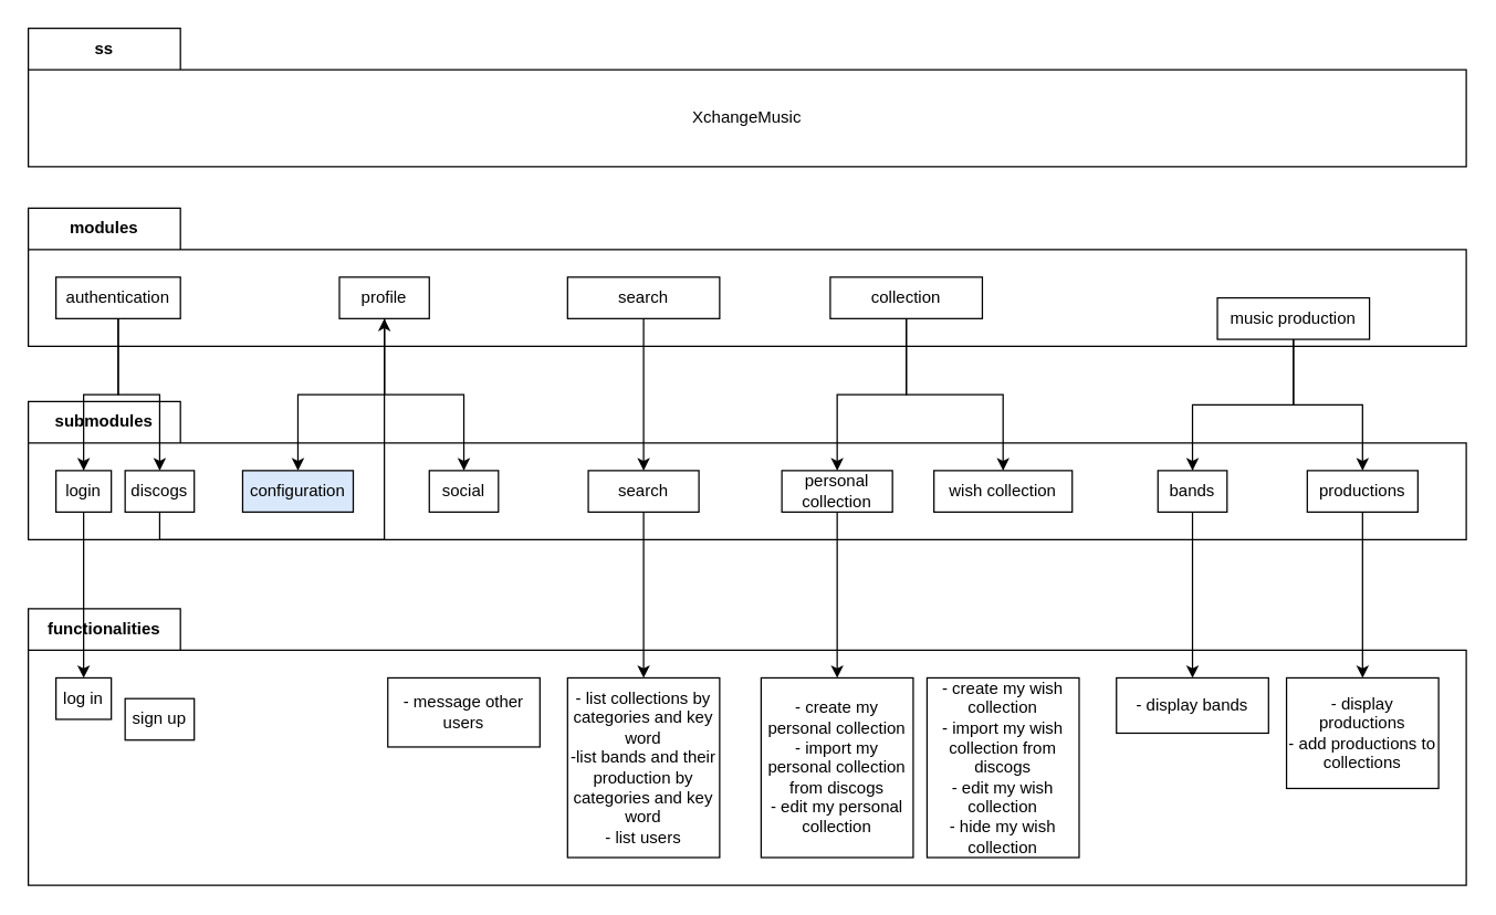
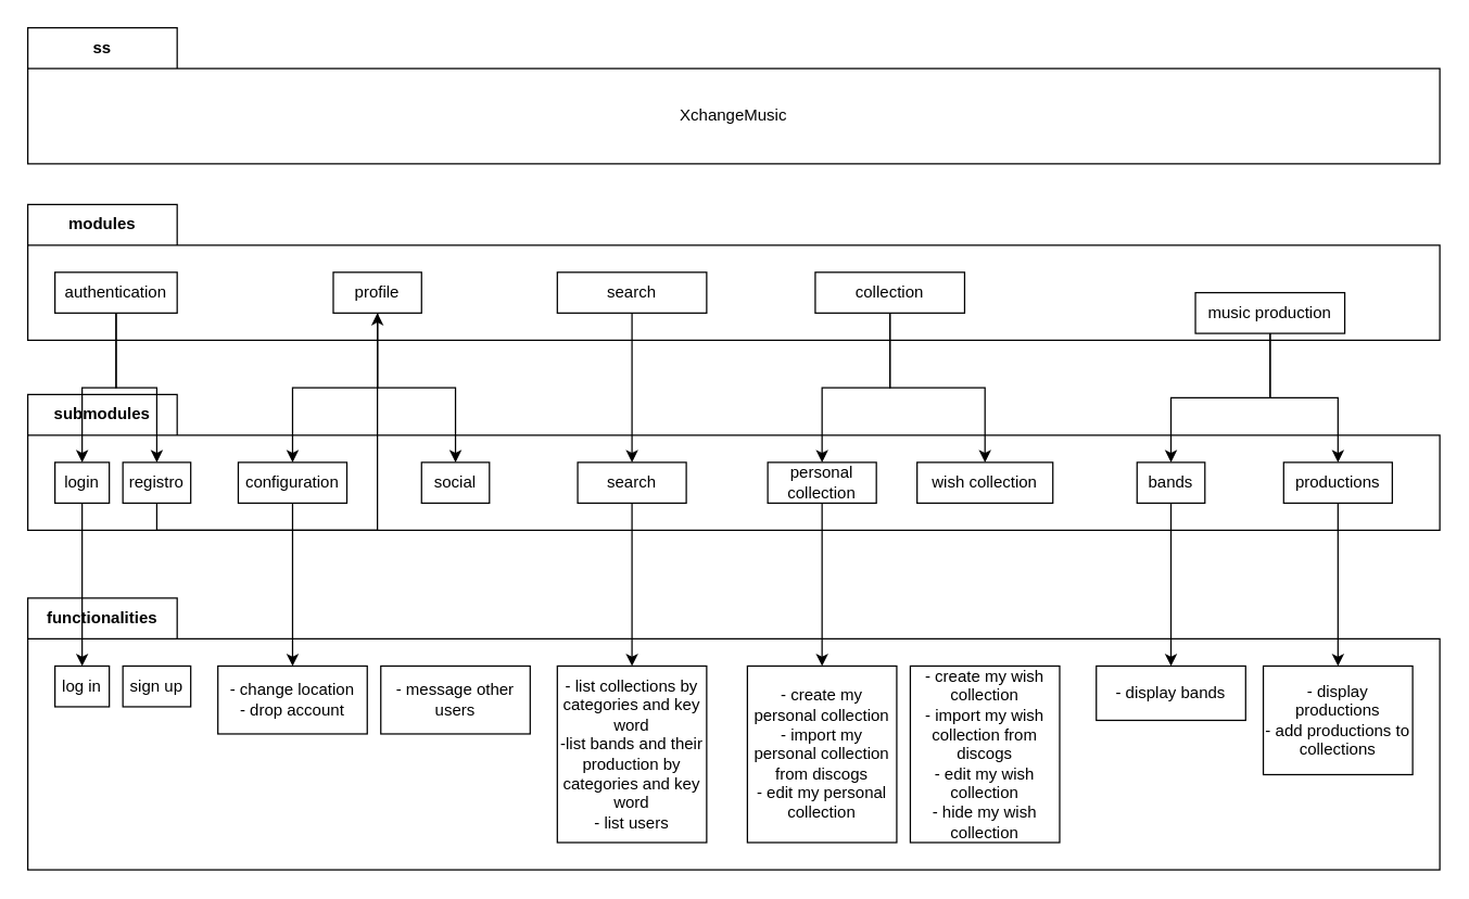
- <mxCell id="6" value="discogs" style="html=1;whiteSpace=wrap;" vertex="1" parent="4"><mxGeometry x="70" y="50" width="50" height="30" as="geometry" /></mxCell>
+ <mxCell id="6" value="registro" style="html=1;whiteSpace=wrap;" vertex="1" parent="4"><mxGeometry x="70" y="50" width="50" height="30" as="geometry" /></mxCell>
- <mxCell id="7" value="configuration" style="html=1;whiteSpace=wrap;fillColor=#dae8fc;" vertex="1" parent="4"><mxGeometry x="155" y="50" width="80" height="30" as="geometry" /></mxCell>
+ <mxCell id="7" value="configuration" style="html=1;whiteSpace=wrap;" vertex="1" parent="4"><mxGeometry x="155" y="50" width="80" height="30" as="geometry" /></mxCell>
+ <mxCell id="37" style="edgeStyle=orthogonalEdgeStyle;rounded=0;orthogonalLoop=1;jettySize=auto;html=1;exitX=0.5;exitY=1;exitDx=0;exitDy=0;" edge="1" parent="1" source="7" target="23"><mxGeometry relative="1" as="geometry" /></mxCell>
+ <mxCell id="23" value="- change location&lt;br&gt;- drop account" style="html=1;whiteSpace=wrap;" vertex="1" parent="20"><mxGeometry x="140" y="50" width="110" height="50" as="geometry" /></mxCell>
- <mxCell id="22" value="sign up" style="html=1;whiteSpace=wrap;" vertex="1" parent="20"><mxGeometry x="70" y="65" width="50" height="30" as="geometry" /></mxCell>
+ <mxCell id="22" value="sign up" style="html=1;whiteSpace=wrap;" vertex="1" parent="20"><mxGeometry x="70" y="50" width="50" height="30" as="geometry" /></mxCell>
